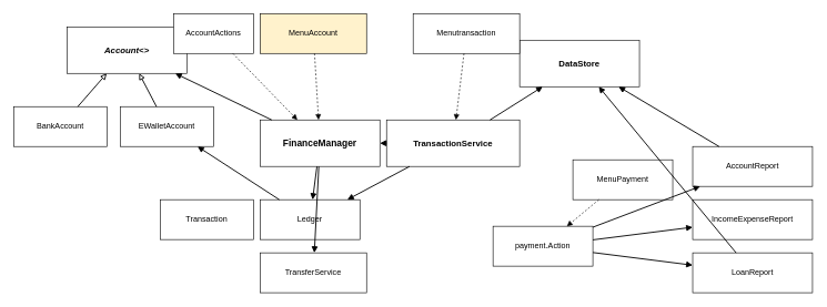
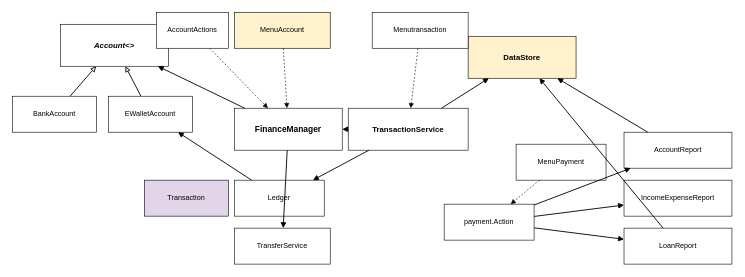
- <mxCell id="9" value="DataStore" style="rounded=0;whiteSpace=wrap;html=1;fontSize=13;fontStyle=1" vertex="1" parent="1"><mxGeometry x="780" y="60" width="180" height="70" as="geometry" /></mxCell>
+ <mxCell id="9" value="DataStore" style="rounded=0;whiteSpace=wrap;html=1;fontSize=13;fontStyle=1;fillColor=#fff2cc;" vertex="1" parent="1"><mxGeometry x="780" y="60" width="180" height="70" as="geometry" /></mxCell>
- <mxCell id="22" style="endArrow=block;html=1;strokeWidth=1.5" edge="1" parent="1" source="2" target="6"><mxGeometry relative="1" as="geometry" /></mxCell>
- <mxCell id="7" value="Transaction" style="rounded=0;whiteSpace=wrap;html=1;fontSize=12" vertex="1" parent="1"><mxGeometry x="240" y="300" width="140" height="60" as="geometry" /></mxCell>
+ <mxCell id="7" value="Transaction" style="rounded=0;whiteSpace=wrap;html=1;fontSize=12;fillColor=#e1d5e7;" vertex="1" parent="1"><mxGeometry x="240" y="300" width="140" height="60" as="geometry" /></mxCell>
